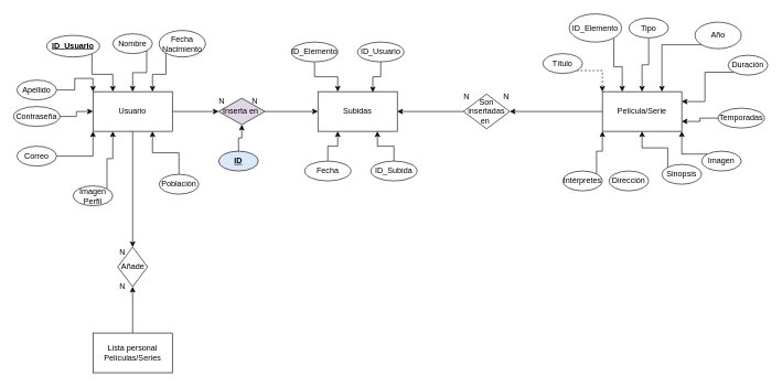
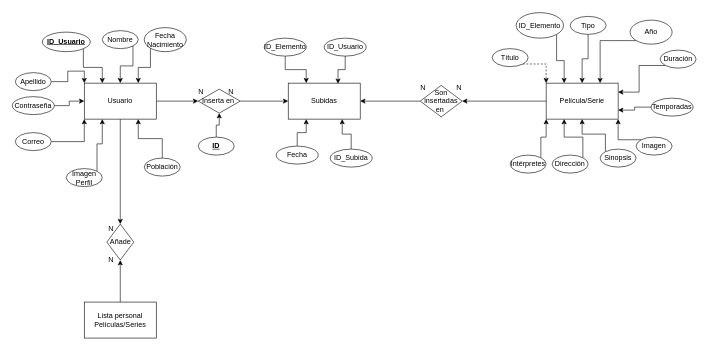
- <mxCell id="20" value="Inserta en&amp;nbsp;" style="rhombus;whiteSpace=wrap;html=1;fillColor=#e1d5e7;" parent="1" vertex="1"><mxGeometry x="330" y="148" width="70" height="40" as="geometry" /></mxCell>
+ <mxCell id="20" value="Inserta en&amp;nbsp;" style="rhombus;whiteSpace=wrap;html=1;" parent="1" vertex="1"><mxGeometry x="330" y="148" width="70" height="40" as="geometry" /></mxCell>
+ <mxCell id="45" style="edgeStyle=orthogonalEdgeStyle;rounded=0;orthogonalLoop=1;jettySize=auto;html=1;exitX=1;exitY=0;exitDx=0;exitDy=0;entryX=0.25;entryY=1;entryDx=0;entryDy=0;" parent="1" source="46" target="32" edge="1"><mxGeometry relative="1" as="geometry" /></mxCell>
- <mxCell id="24" value="&lt;u&gt;&lt;b&gt;ID&lt;/b&gt;&lt;/u&gt;" style="ellipse;whiteSpace=wrap;html=1;fillColor=#dae8fc;" parent="1" vertex="1"><mxGeometry x="330" y="228" width="60" height="30" as="geometry" /></mxCell>
+ <mxCell id="24" value="&lt;u&gt;&lt;b&gt;ID&lt;/b&gt;&lt;/u&gt;" style="ellipse;whiteSpace=wrap;html=1;" parent="1" vertex="1"><mxGeometry x="330" y="228" width="60" height="30" as="geometry" /></mxCell>
- <mxCell id="54" value="ID_Subida" style="ellipse;whiteSpace=wrap;html=1;" parent="1" vertex="1"><mxGeometry x="560" y="243" width="70" height="30" as="geometry" /></mxCell>
+ <mxCell id="54" value="ID_Subida" style="ellipse;whiteSpace=wrap;html=1;" parent="1" vertex="1"><mxGeometry x="550" y="248" width="70" height="30" as="geometry" /></mxCell>
